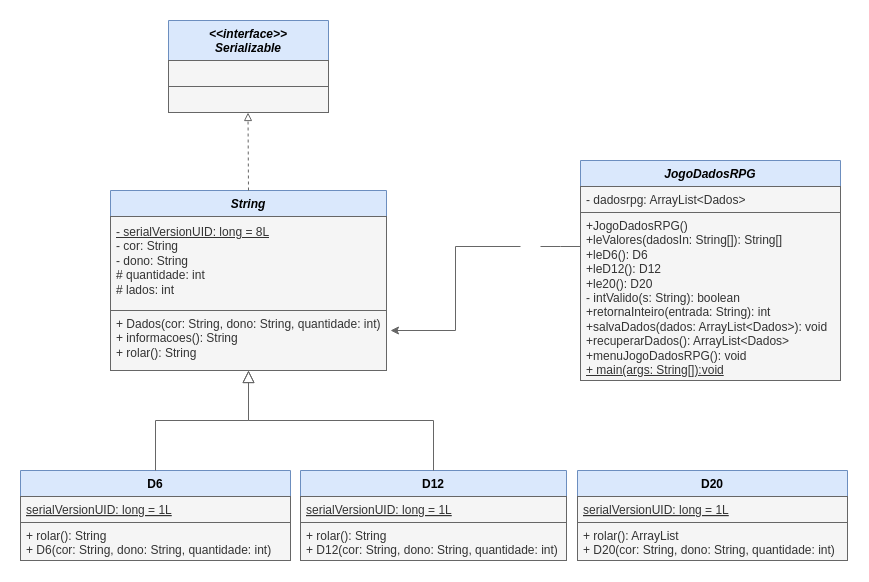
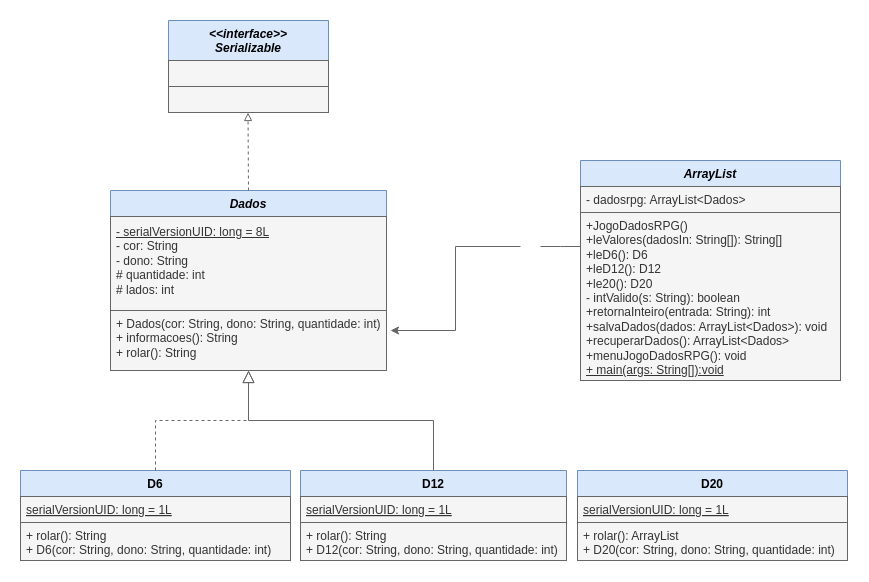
- <mxCell id="15" value="JogoDadosRPG" style="swimlane;fontStyle=3;align=center;verticalAlign=top;childLayout=stackLayout;horizontal=1;startSize=26;horizontalStack=0;resizeParent=1;resizeLast=0;collapsible=1;marginBottom=0;rounded=0;shadow=0;strokeWidth=1;fillColor=#dae8fc;strokeColor=#6c8ebf;" parent="1" vertex="1"><mxGeometry x="580" y="160" width="260" height="220" as="geometry"><mxRectangle x="230" y="140" width="160" height="26" as="alternateBounds" /></mxGeometry></mxCell>
+ <mxCell id="15" value="ArrayList" style="swimlane;fontStyle=3;align=center;verticalAlign=top;childLayout=stackLayout;horizontal=1;startSize=26;horizontalStack=0;resizeParent=1;resizeLast=0;collapsible=1;marginBottom=0;rounded=0;shadow=0;strokeWidth=1;fillColor=#dae8fc;strokeColor=#6c8ebf;" parent="1" vertex="1"><mxGeometry x="580" y="160" width="260" height="220" as="geometry"><mxRectangle x="230" y="140" width="160" height="26" as="alternateBounds" /></mxGeometry></mxCell>
- <mxCell id="2" value="String" style="swimlane;fontStyle=3;align=center;verticalAlign=top;childLayout=stackLayout;horizontal=1;startSize=26;horizontalStack=0;resizeParent=1;resizeLast=0;collapsible=1;marginBottom=0;rounded=0;shadow=0;strokeWidth=1;fillColor=#dae8fc;strokeColor=#6c8ebf;" parent="1" vertex="1"><mxGeometry x="110" y="190" width="276" height="180" as="geometry"><mxRectangle x="230" y="140" width="160" height="26" as="alternateBounds" /></mxGeometry></mxCell>
+ <mxCell id="2" value="Dados" style="swimlane;fontStyle=3;align=center;verticalAlign=top;childLayout=stackLayout;horizontal=1;startSize=26;horizontalStack=0;resizeParent=1;resizeLast=0;collapsible=1;marginBottom=0;rounded=0;shadow=0;strokeWidth=1;fillColor=#dae8fc;strokeColor=#6c8ebf;" parent="1" vertex="1"><mxGeometry x="110" y="190" width="276" height="180" as="geometry"><mxRectangle x="230" y="140" width="160" height="26" as="alternateBounds" /></mxGeometry></mxCell>
- <mxCell id="8" value="" style="endArrow=block;endSize=10;endFill=0;shadow=0;strokeWidth=1;rounded=0;edgeStyle=elbowEdgeStyle;elbow=vertical;fillColor=#f5f5f5;strokeColor=#666666;exitX=0.5;exitY=0;exitDx=0;exitDy=0;" parent="1" source="5" edge="1" target="4"><mxGeometry width="160" relative="1" as="geometry"><mxPoint x="230" y="450" as="sourcePoint" /><mxPoint x="350" y="420" as="targetPoint" /><Array as="points"><mxPoint x="248" y="420" /><mxPoint x="380" y="410" /><mxPoint x="300" y="410" /><mxPoint x="290" y="420" /><mxPoint x="230" y="420" /><mxPoint x="360" y="370" /><mxPoint x="424" y="430" /></Array></mxGeometry></mxCell>
+ <mxCell id="8" value="" style="endArrow=block;endSize=10;endFill=0;shadow=0;strokeWidth=1;rounded=0;edgeStyle=elbowEdgeStyle;elbow=vertical;fillColor=#f5f5f5;strokeColor=#666666;exitX=0.5;exitY=0;exitDx=0;exitDy=0;dashed=1;" parent="1" source="5" edge="1" target="4"><mxGeometry width="160" relative="1" as="geometry"><mxPoint x="230" y="450" as="sourcePoint" /><mxPoint x="350" y="420" as="targetPoint" /><Array as="points"><mxPoint x="248" y="420" /><mxPoint x="380" y="410" /><mxPoint x="300" y="410" /><mxPoint x="290" y="420" /><mxPoint x="230" y="420" /><mxPoint x="360" y="370" /><mxPoint x="424" y="430" /></Array></mxGeometry></mxCell>
